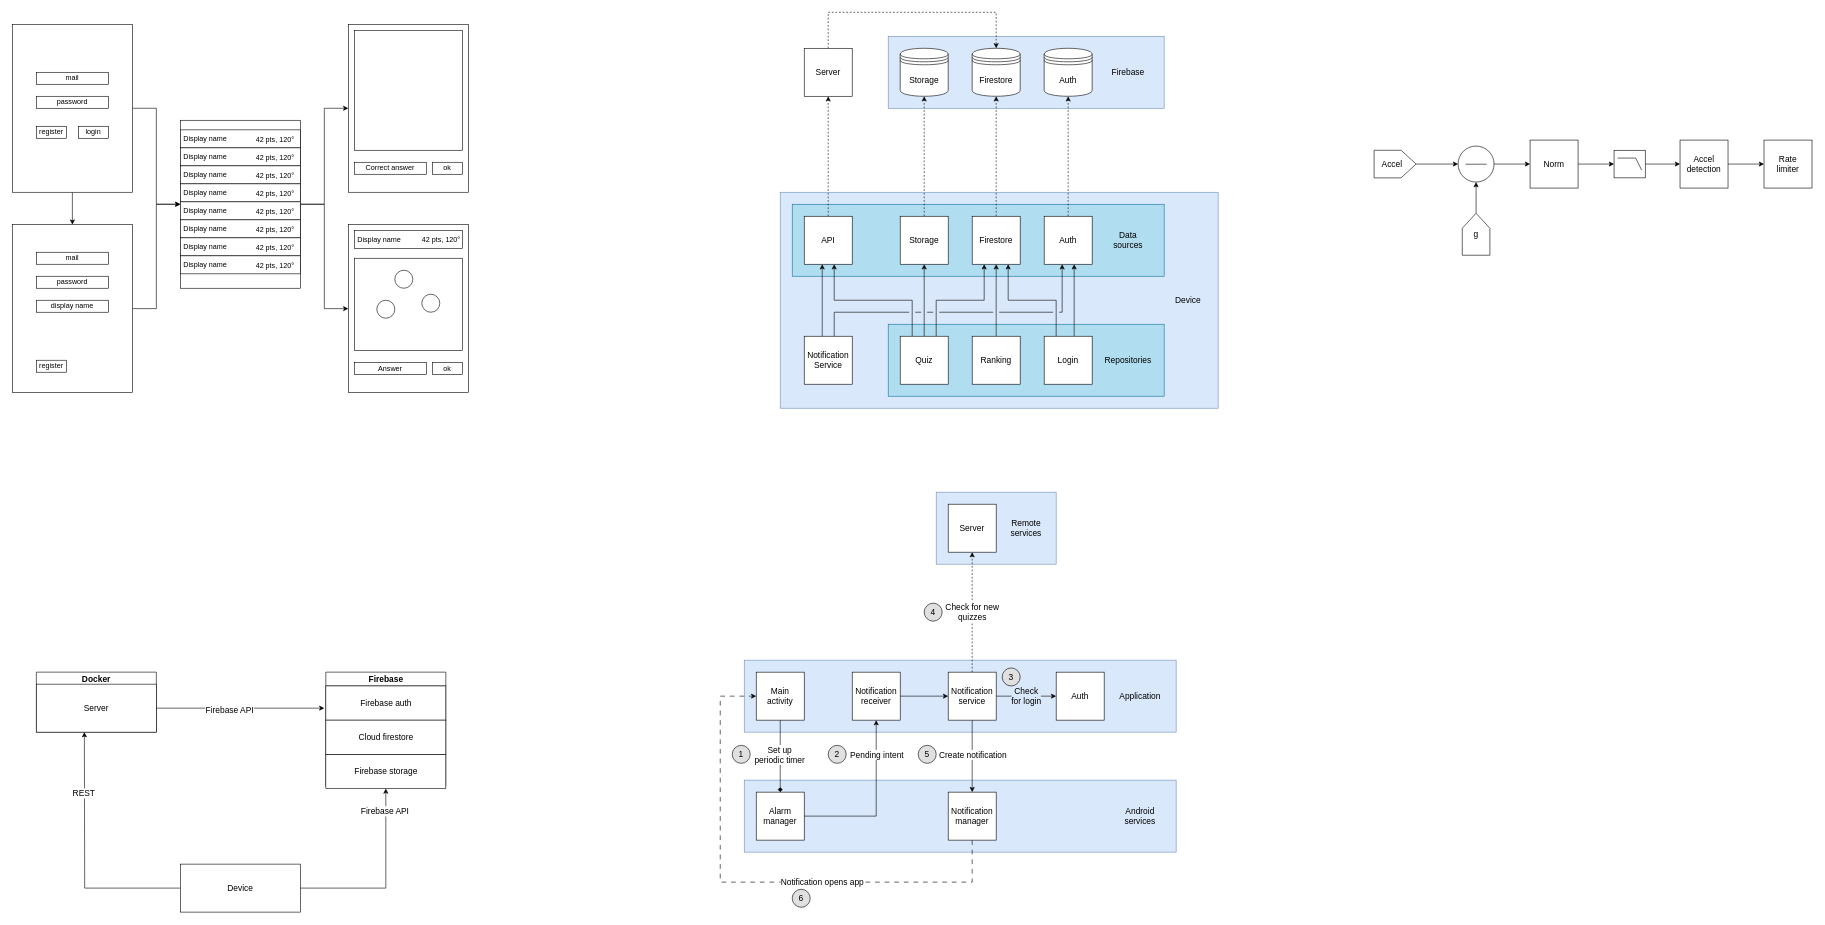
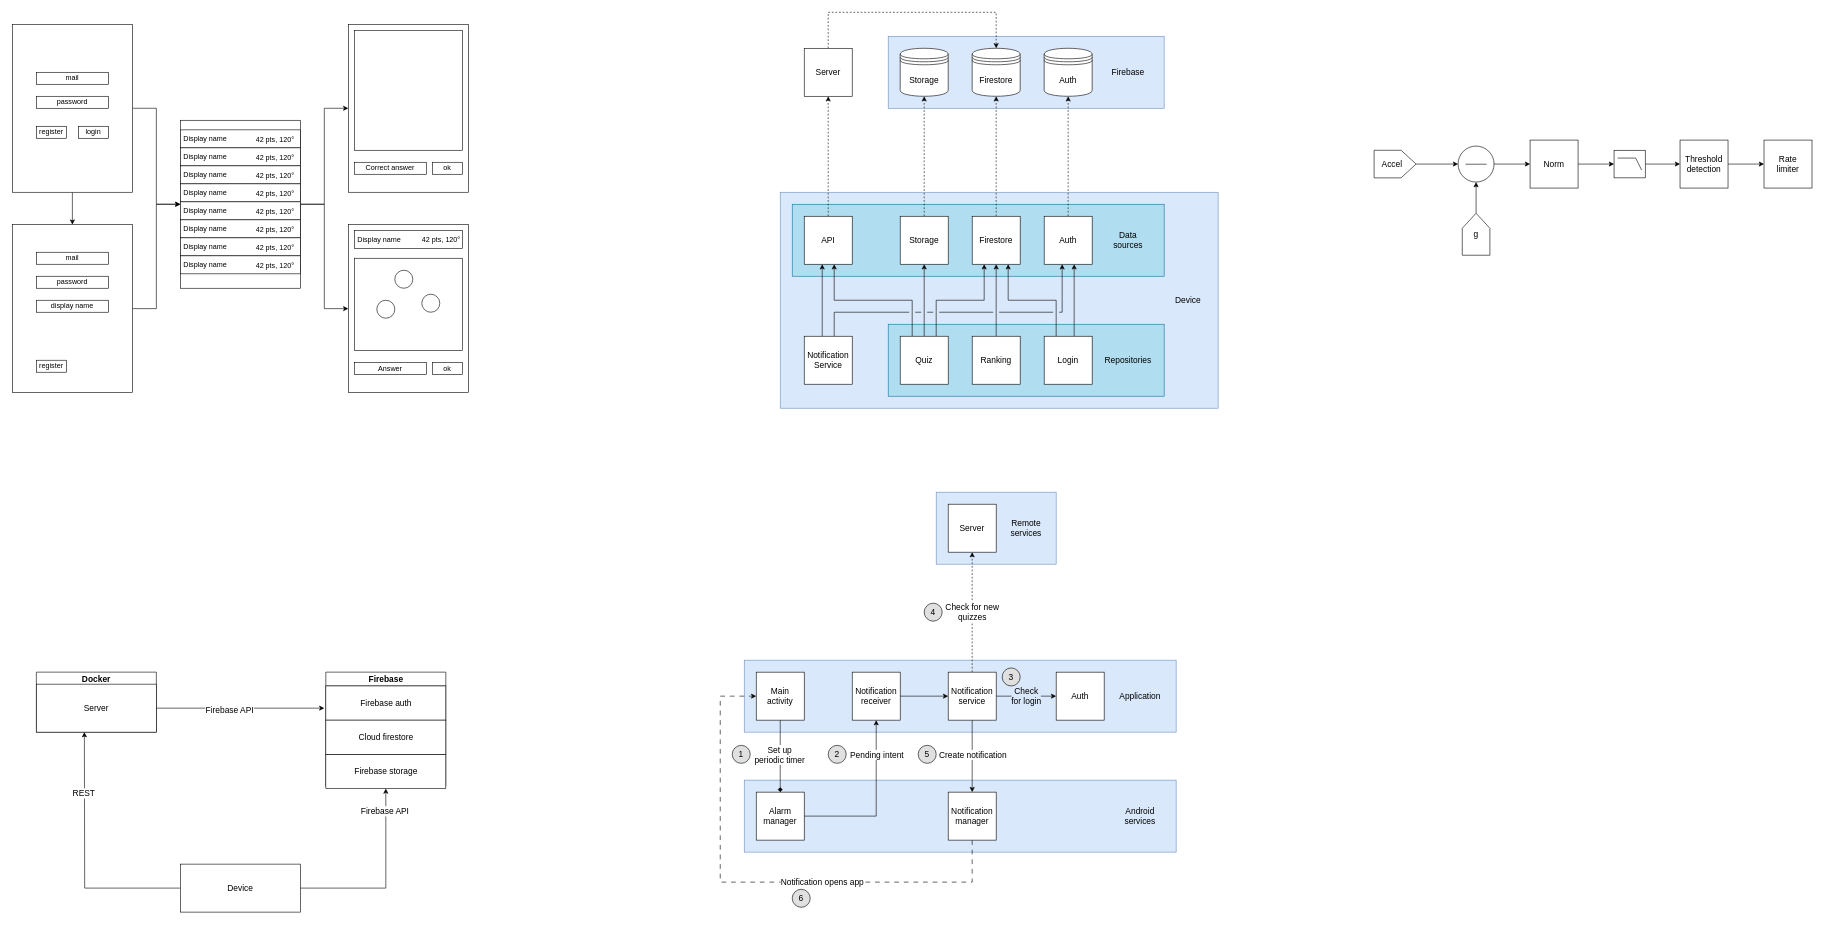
- <mxCell id="130" value="Accel detection" style="whiteSpace=wrap;html=1;aspect=fixed;fontSize=14;" parent="1" vertex="1"><mxGeometry x="2800" y="233" width="80" height="80" as="geometry" /></mxCell>
+ <mxCell id="130" value="Threshold detection" style="whiteSpace=wrap;html=1;aspect=fixed;fontSize=14;" parent="1" vertex="1"><mxGeometry x="2800" y="233" width="80" height="80" as="geometry" /></mxCell>
